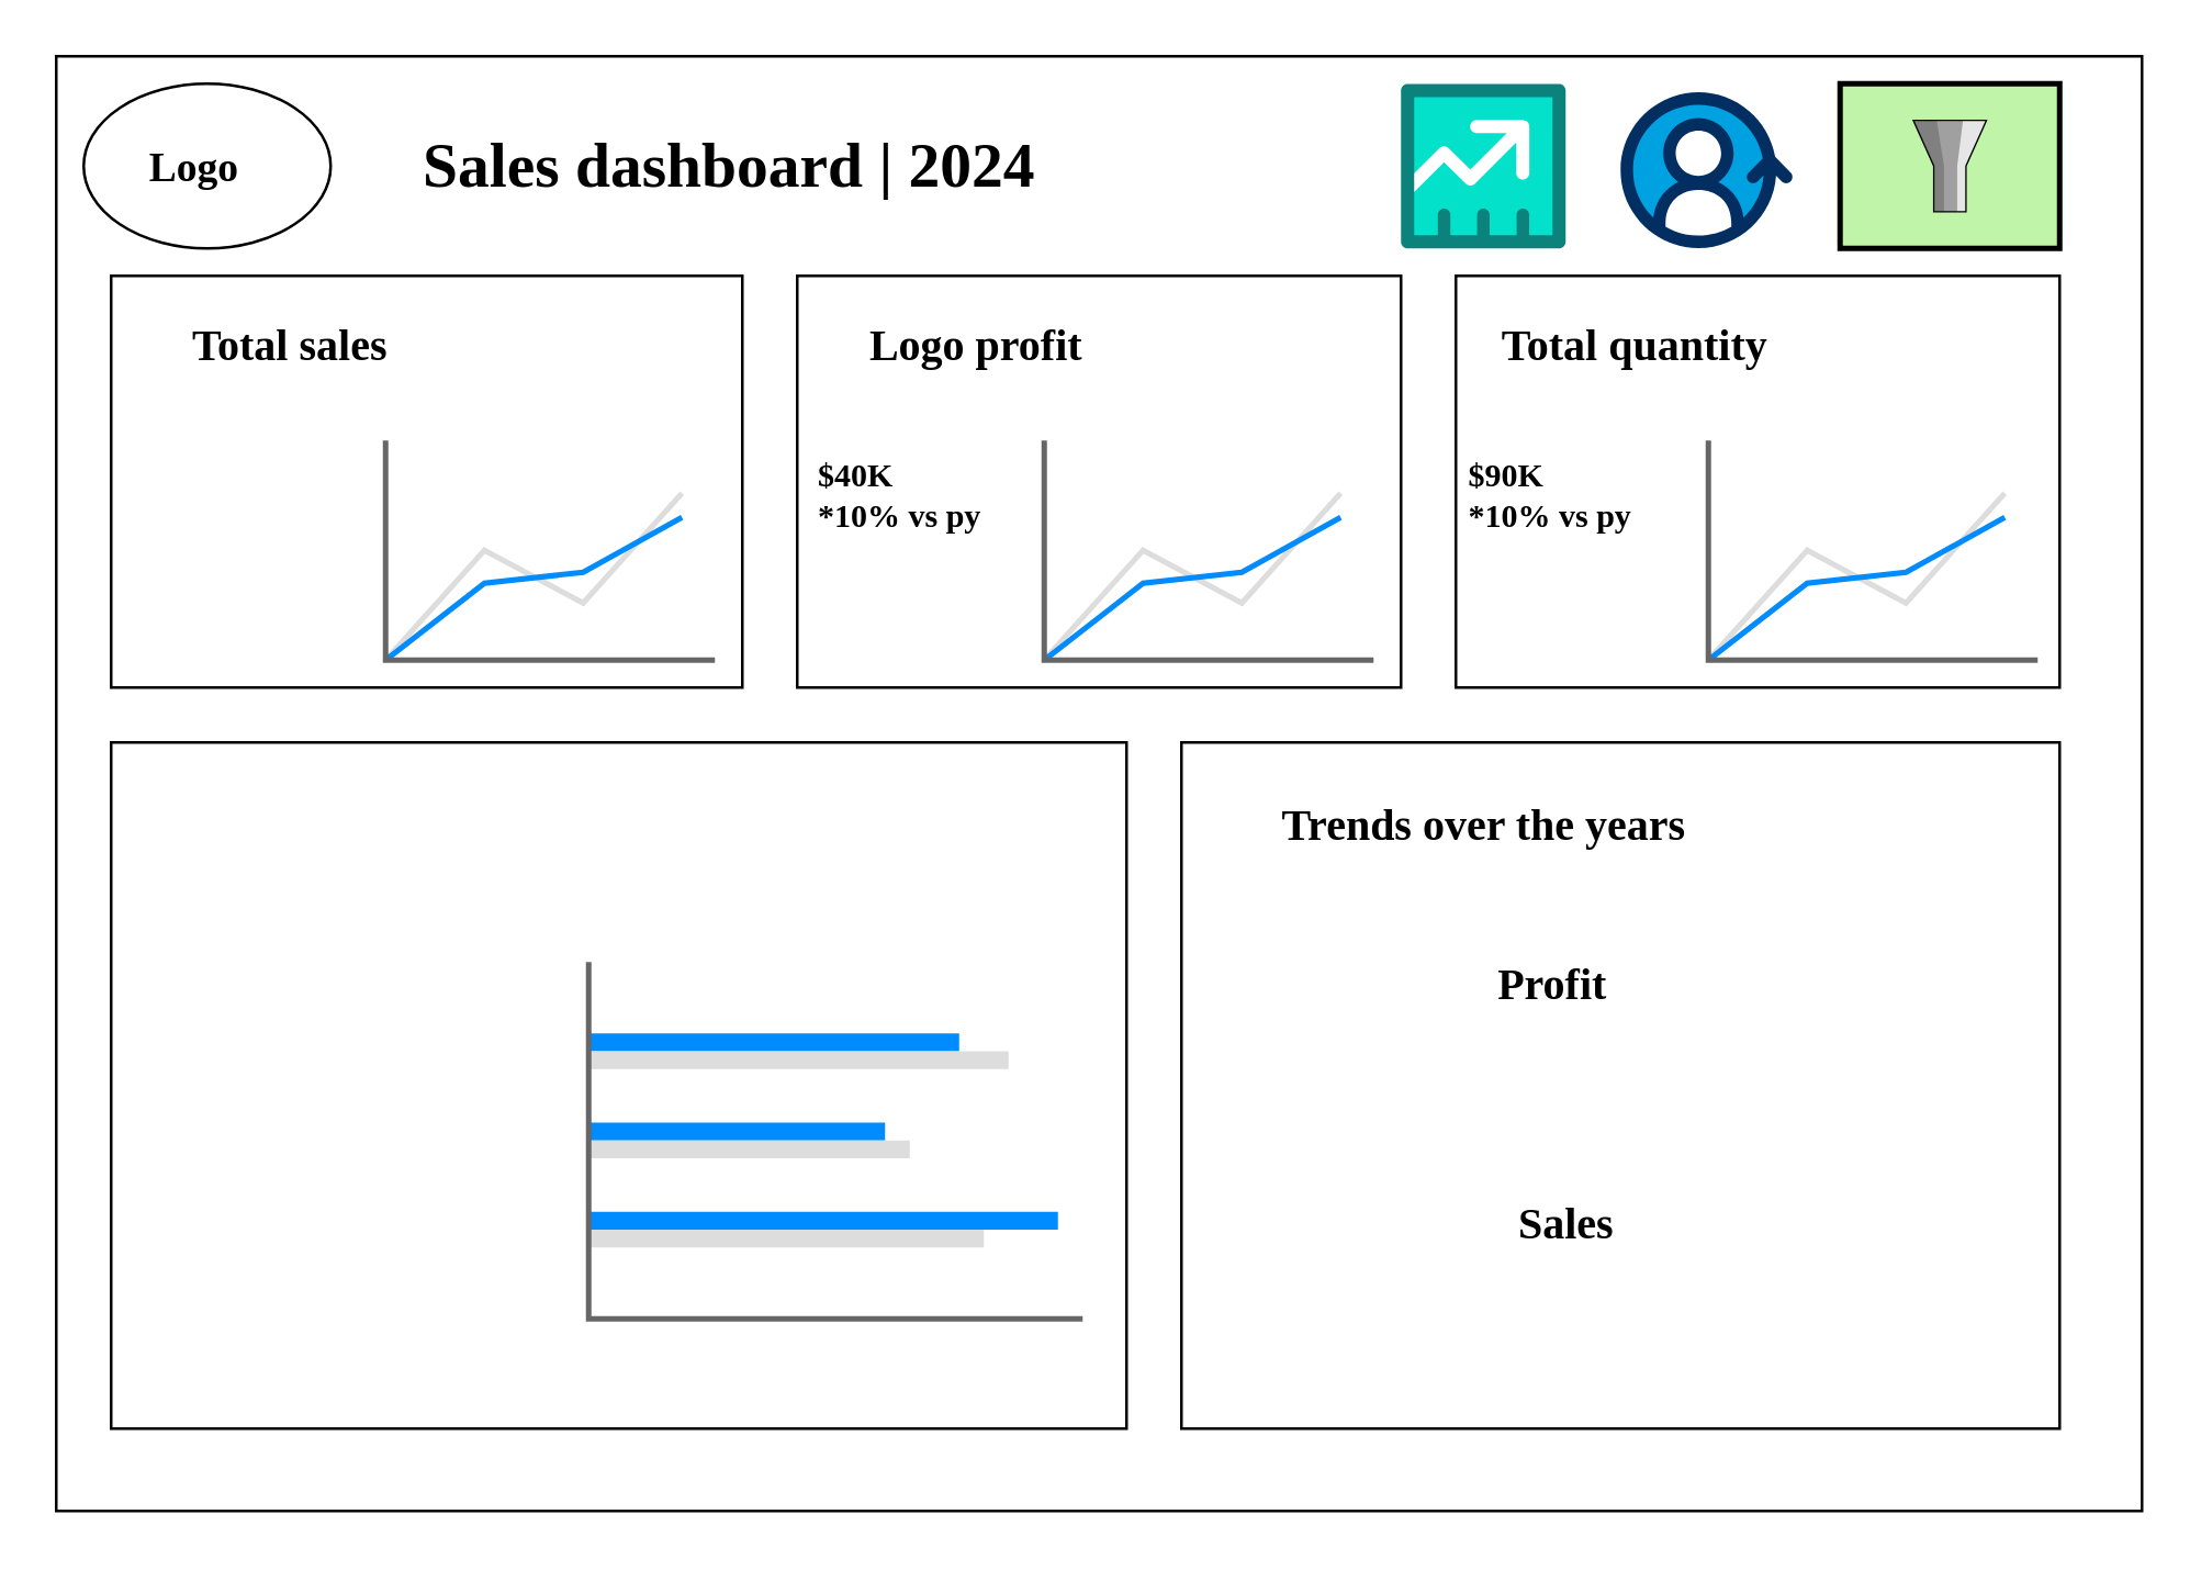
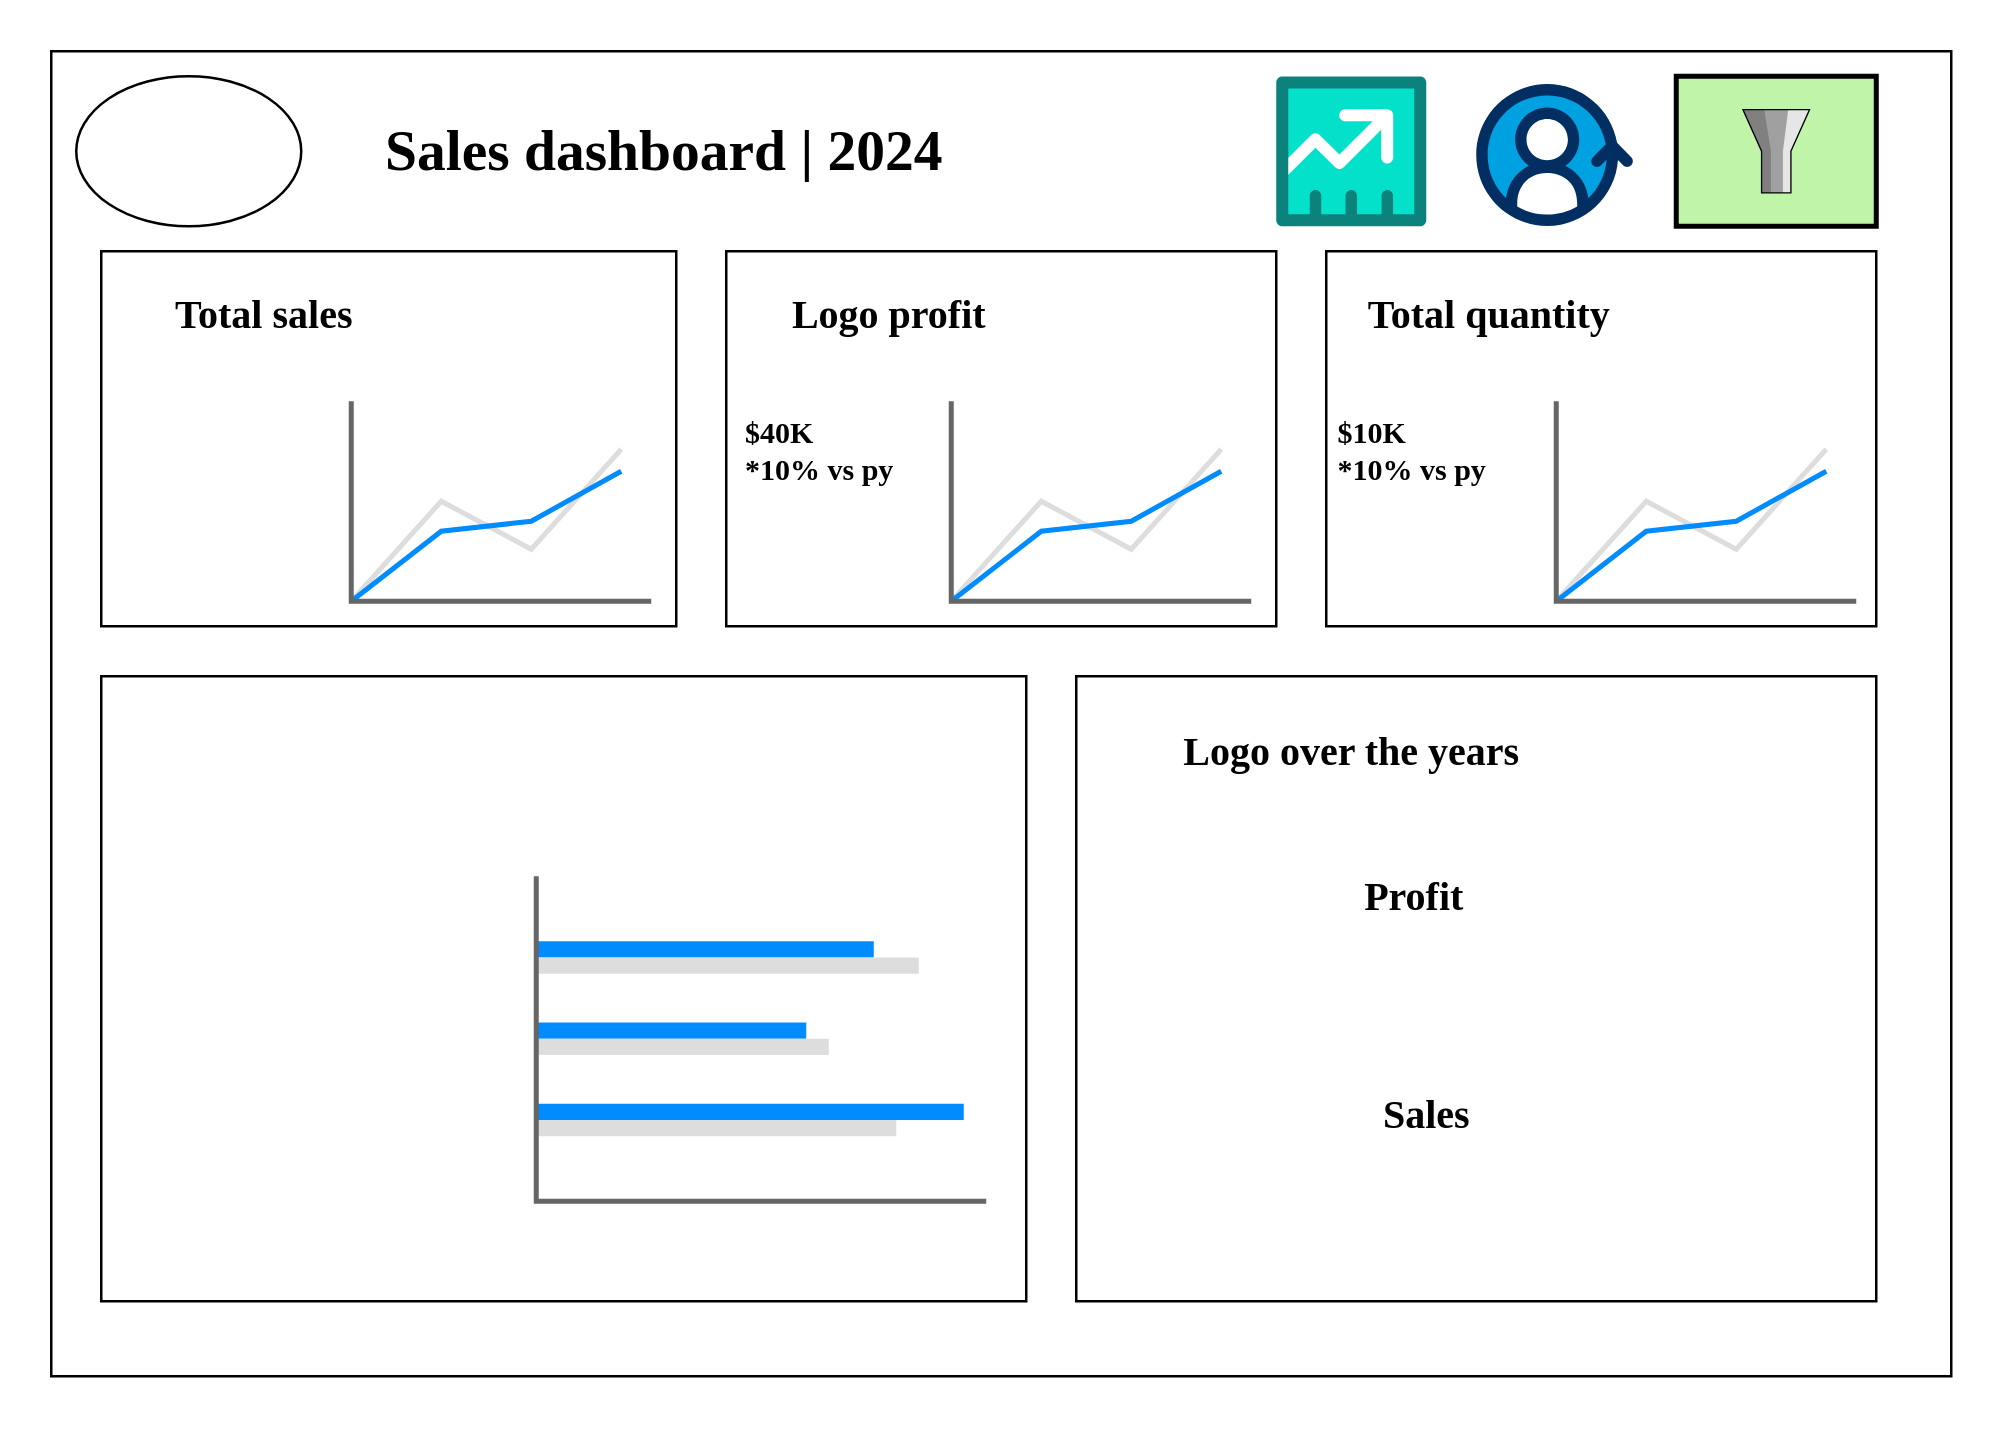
- <mxCell id="26" value="&lt;font style=&quot;font-size: 15px;&quot; face=&quot;Comic Sans MS&quot;&gt;&lt;b&gt;Logo&lt;/b&gt;&lt;/font&gt;" style="text;html=1;align=center;verticalAlign=middle;resizable=0;points=[];autosize=1;strokeColor=none;fillColor=none;" vertex="1" parent="1"><mxGeometry x="40" y="45" width="60" height="30" as="geometry" /></mxCell>
- <mxCell id="14" value="&lt;font face=&quot;Comic Sans MS&quot;&gt;&lt;b&gt;$90K&lt;/b&gt;&lt;/font&gt;&lt;div&gt;&lt;font face=&quot;Comic Sans MS&quot;&gt;&lt;b&gt;*10% vs py&lt;/b&gt;&lt;/font&gt;&lt;/div&gt;" style="text;html=1;align=left;verticalAlign=middle;resizable=0;points=[];autosize=1;strokeColor=none;fillColor=none;" vertex="1" parent="1"><mxGeometry x="533" y="160" width="90" height="40" as="geometry" /></mxCell>
+ <mxCell id="14" value="&lt;font face=&quot;Comic Sans MS&quot;&gt;&lt;b&gt;$10K&lt;/b&gt;&lt;/font&gt;&lt;div&gt;&lt;font face=&quot;Comic Sans MS&quot;&gt;&lt;b&gt;*10% vs py&lt;/b&gt;&lt;/font&gt;&lt;/div&gt;" style="text;html=1;align=left;verticalAlign=middle;resizable=0;points=[];autosize=1;strokeColor=none;fillColor=none;" vertex="1" parent="1"><mxGeometry x="533" y="160" width="90" height="40" as="geometry" /></mxCell>
- <mxCell id="19" value="&lt;font style=&quot;font-size: 16px;&quot; face=&quot;Comic Sans MS&quot;&gt;&lt;b&gt;Trends over the years&lt;/b&gt;&lt;/font&gt;" style="text;html=1;align=center;verticalAlign=middle;resizable=0;points=[];autosize=1;strokeColor=none;fillColor=none;" vertex="1" parent="1"><mxGeometry x="440" y="285" width="200" height="30" as="geometry" /></mxCell>
+ <mxCell id="19" value="&lt;font style=&quot;font-size: 16px;&quot; face=&quot;Comic Sans MS&quot;&gt;&lt;b&gt;Logo over the years&lt;/b&gt;&lt;/font&gt;" style="text;html=1;align=center;verticalAlign=middle;resizable=0;points=[];autosize=1;strokeColor=none;fillColor=none;" vertex="1" parent="1"><mxGeometry x="440" y="285" width="200" height="30" as="geometry" /></mxCell>
